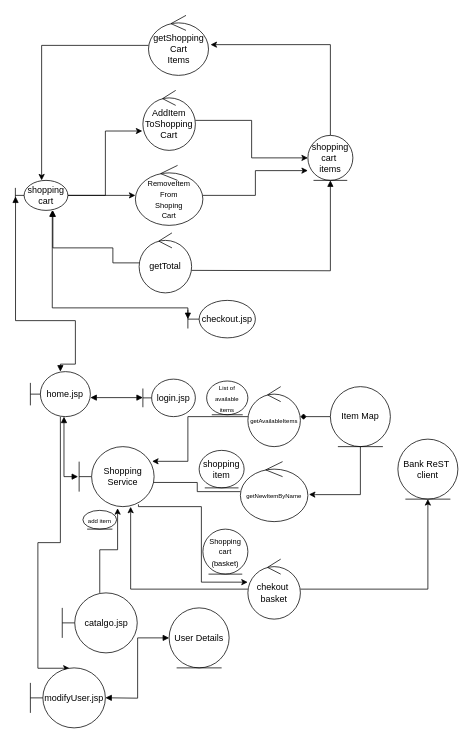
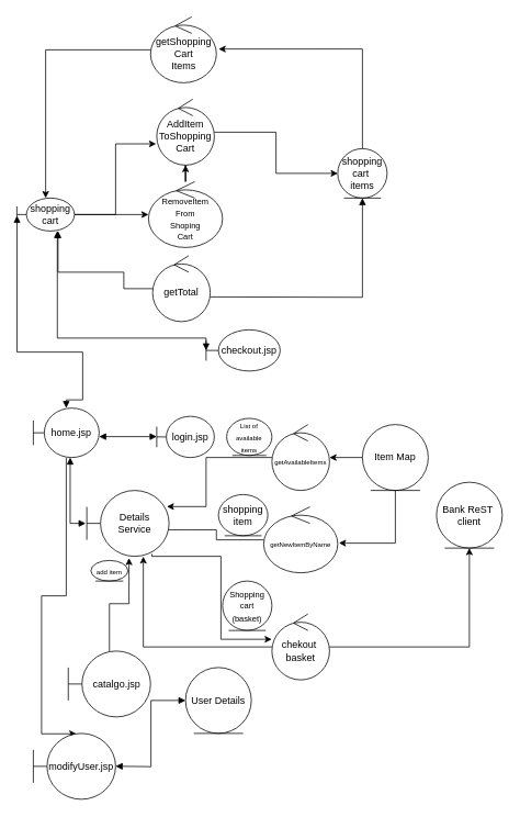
- <mxCell id="38" value="getShopping&lt;br&gt;Cart&lt;br&gt;Items" style="ellipse;shape=umlControl;whiteSpace=wrap;html=1;" vertex="1" parent="1"><mxGeometry x="197.5" y="20" width="80" height="80" as="geometry" /></mxCell>
+ <mxCell id="38" value="getShopping&lt;br&gt;Cart&lt;br&gt;Items" style="ellipse;shape=umlControl;whiteSpace=wrap;html=1;" vertex="1" parent="1"><mxGeometry x="182.5" y="20" width="80" height="80" as="geometry" /></mxCell>
- <mxCell id="41" style="edgeStyle=orthogonalEdgeStyle;rounded=0;orthogonalLoop=1;jettySize=auto;html=1;entryX=0;entryY=0.783;entryDx=0;entryDy=0;entryPerimeter=0;startArrow=none;startFill=0;endArrow=classic;endFill=1;" edge="1" parent="1" source="42" target="36"><mxGeometry relative="1" as="geometry" /></mxCell>
+ <mxCell id="41" style="edgeStyle=orthogonalEdgeStyle;rounded=0;orthogonalLoop=1;jettySize=auto;html=1;startArrow=none;startFill=0;endArrow=classic;endFill=1;" edge="1" parent="1" source="42" target="40"><mxGeometry relative="1" as="geometry" /></mxCell>
- <mxCell id="23" value="" style="edgeStyle=orthogonalEdgeStyle;rounded=0;orthogonalLoop=1;jettySize=auto;html=1;endArrow=diamond;" edge="1" parent="1" source="25" target="22"><mxGeometry relative="1" as="geometry" /></mxCell>
+ <mxCell id="23" value="" style="edgeStyle=orthogonalEdgeStyle;rounded=0;orthogonalLoop=1;jettySize=auto;html=1;" edge="1" parent="1" source="25" target="22"><mxGeometry relative="1" as="geometry" /></mxCell>
- <mxCell id="14" value="Shopping&lt;br&gt;Service" style="shape=umlBoundary;whiteSpace=wrap;html=1;" vertex="1" parent="1"><mxGeometry x="105" y="595" width="100" height="80" as="geometry" /></mxCell>
+ <mxCell id="14" value="Details&lt;br&gt;Service" style="shape=umlBoundary;whiteSpace=wrap;html=1;" vertex="1" parent="1"><mxGeometry x="105" y="595" width="100" height="80" as="geometry" /></mxCell>
